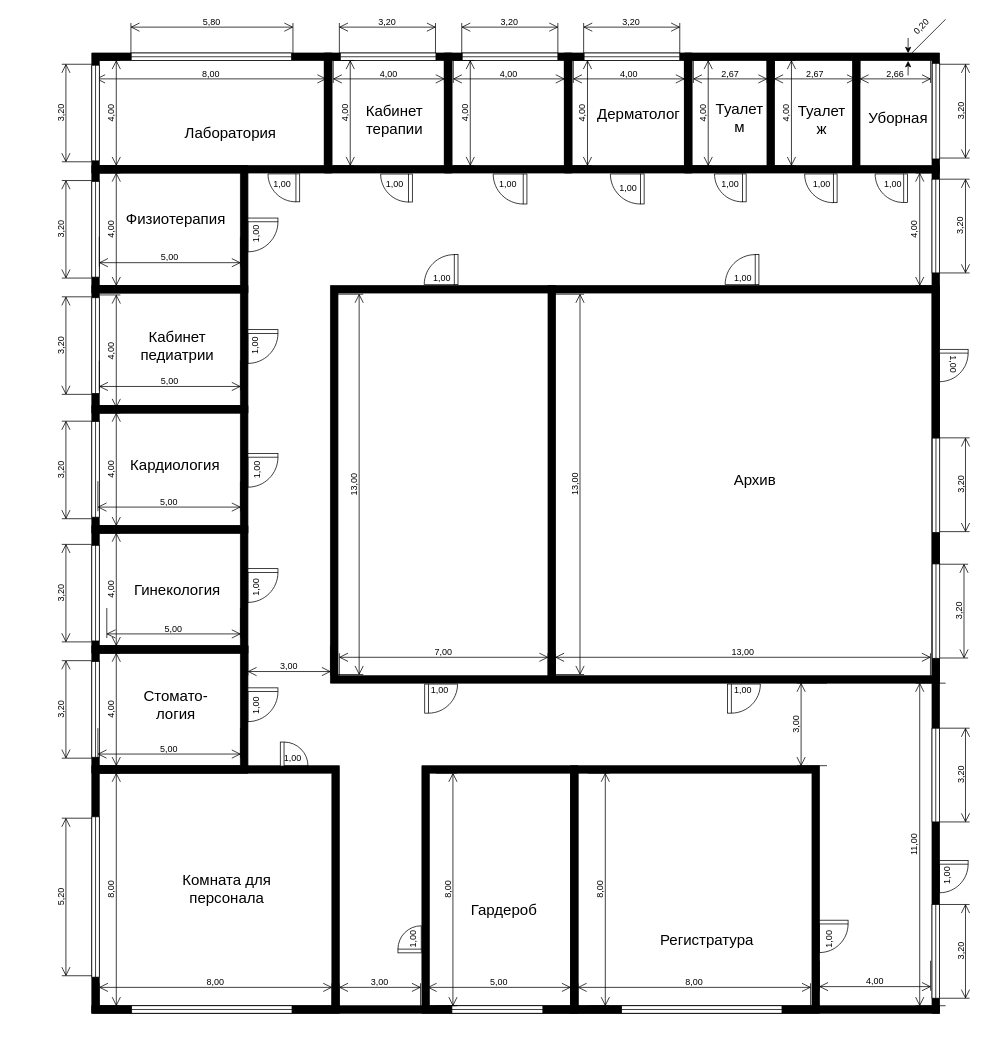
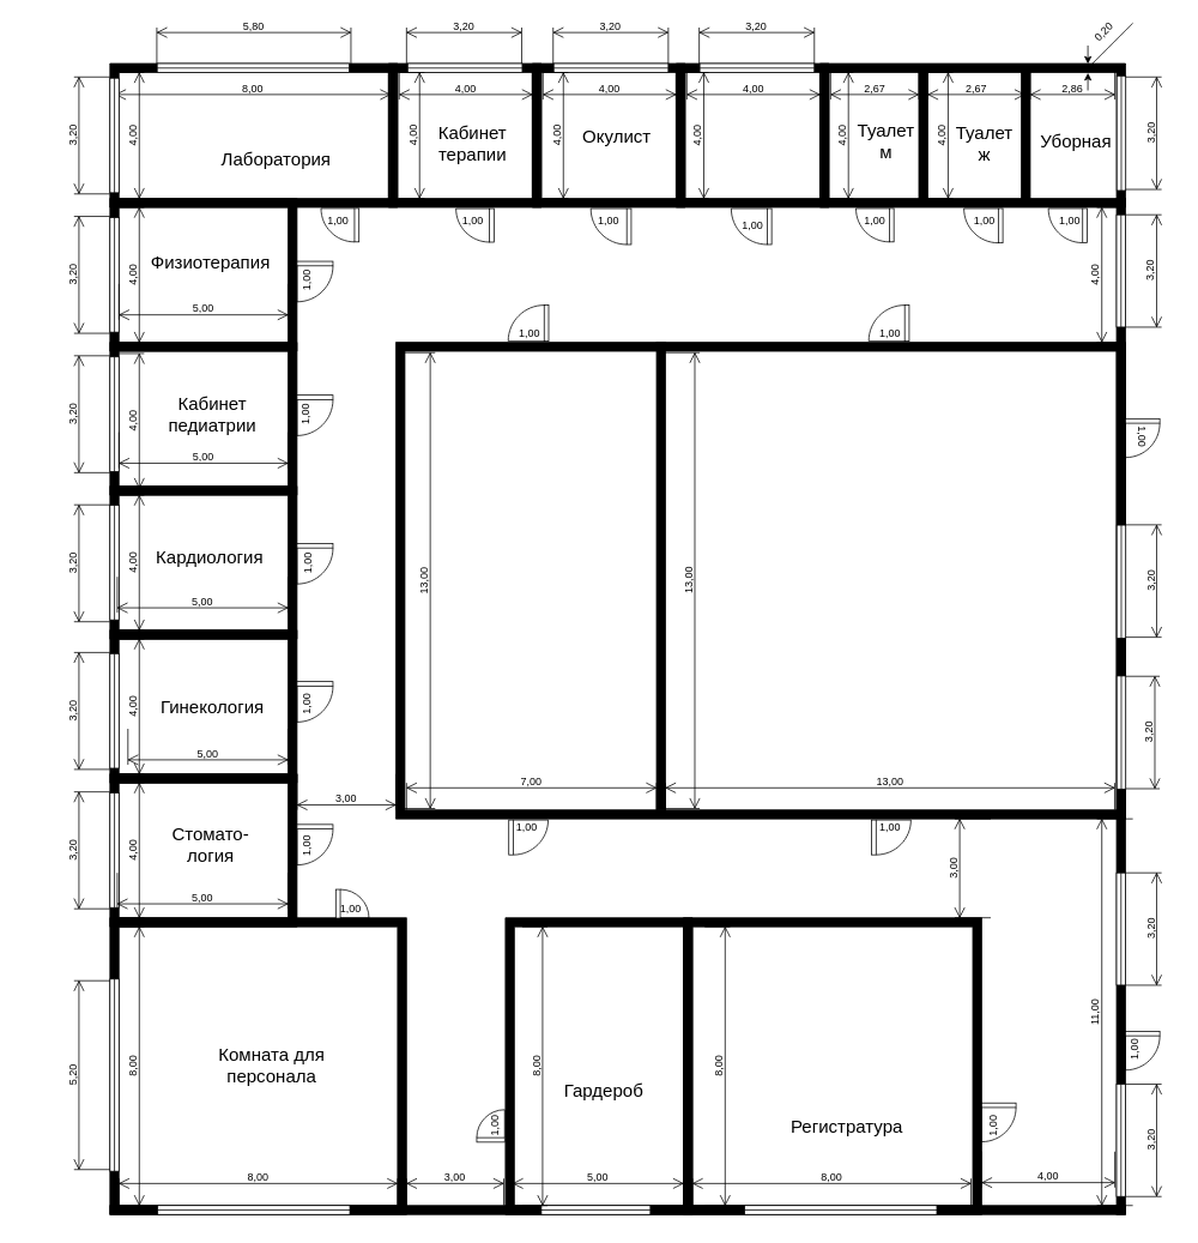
- <mxCell id="72" value="2,66" style="shape=dimension;whiteSpace=wrap;html=1;align=center;points=[];verticalAlign=bottom;spacingBottom=3;labelBackgroundColor=none;" parent="1" vertex="1"><mxGeometry x="1145.87" y="70" width="94.13" height="40" as="geometry" /></mxCell>
+ <mxCell id="72" value="2,86" style="shape=dimension;whiteSpace=wrap;html=1;align=center;points=[];verticalAlign=bottom;spacingBottom=3;labelBackgroundColor=none;" parent="1" vertex="1"><mxGeometry x="1145.87" y="70" width="94.13" height="40" as="geometry" /></mxCell>
+ <mxCell id="30" value="&lt;font style=&quot;font-size: 20px;&quot;&gt;Окулист&lt;/font&gt;" style="text;html=1;align=center;verticalAlign=middle;whiteSpace=wrap;rounded=0;" parent="1" vertex="1"><mxGeometry x="631.87" y="121.25" width="108.13" height="57.5" as="geometry" /></mxCell>
- <mxCell id="36" value="&lt;font style=&quot;font-size: 20px;&quot;&gt;Дерматолог&lt;/font&gt;" style="text;html=1;align=center;verticalAlign=middle;whiteSpace=wrap;rounded=0;" parent="1" vertex="1"><mxGeometry x="790" y="121.25" width="121.87" height="57.5" as="geometry" /></mxCell>
- <mxCell id="19" value="&lt;font style=&quot;font-size: 20px;&quot;&gt;Архив&lt;/font&gt;" style="text;html=1;align=center;verticalAlign=middle;whiteSpace=wrap;rounded=0;" parent="1" vertex="1"><mxGeometry x="920.93" y="600" width="170" height="75" as="geometry" /></mxCell>
